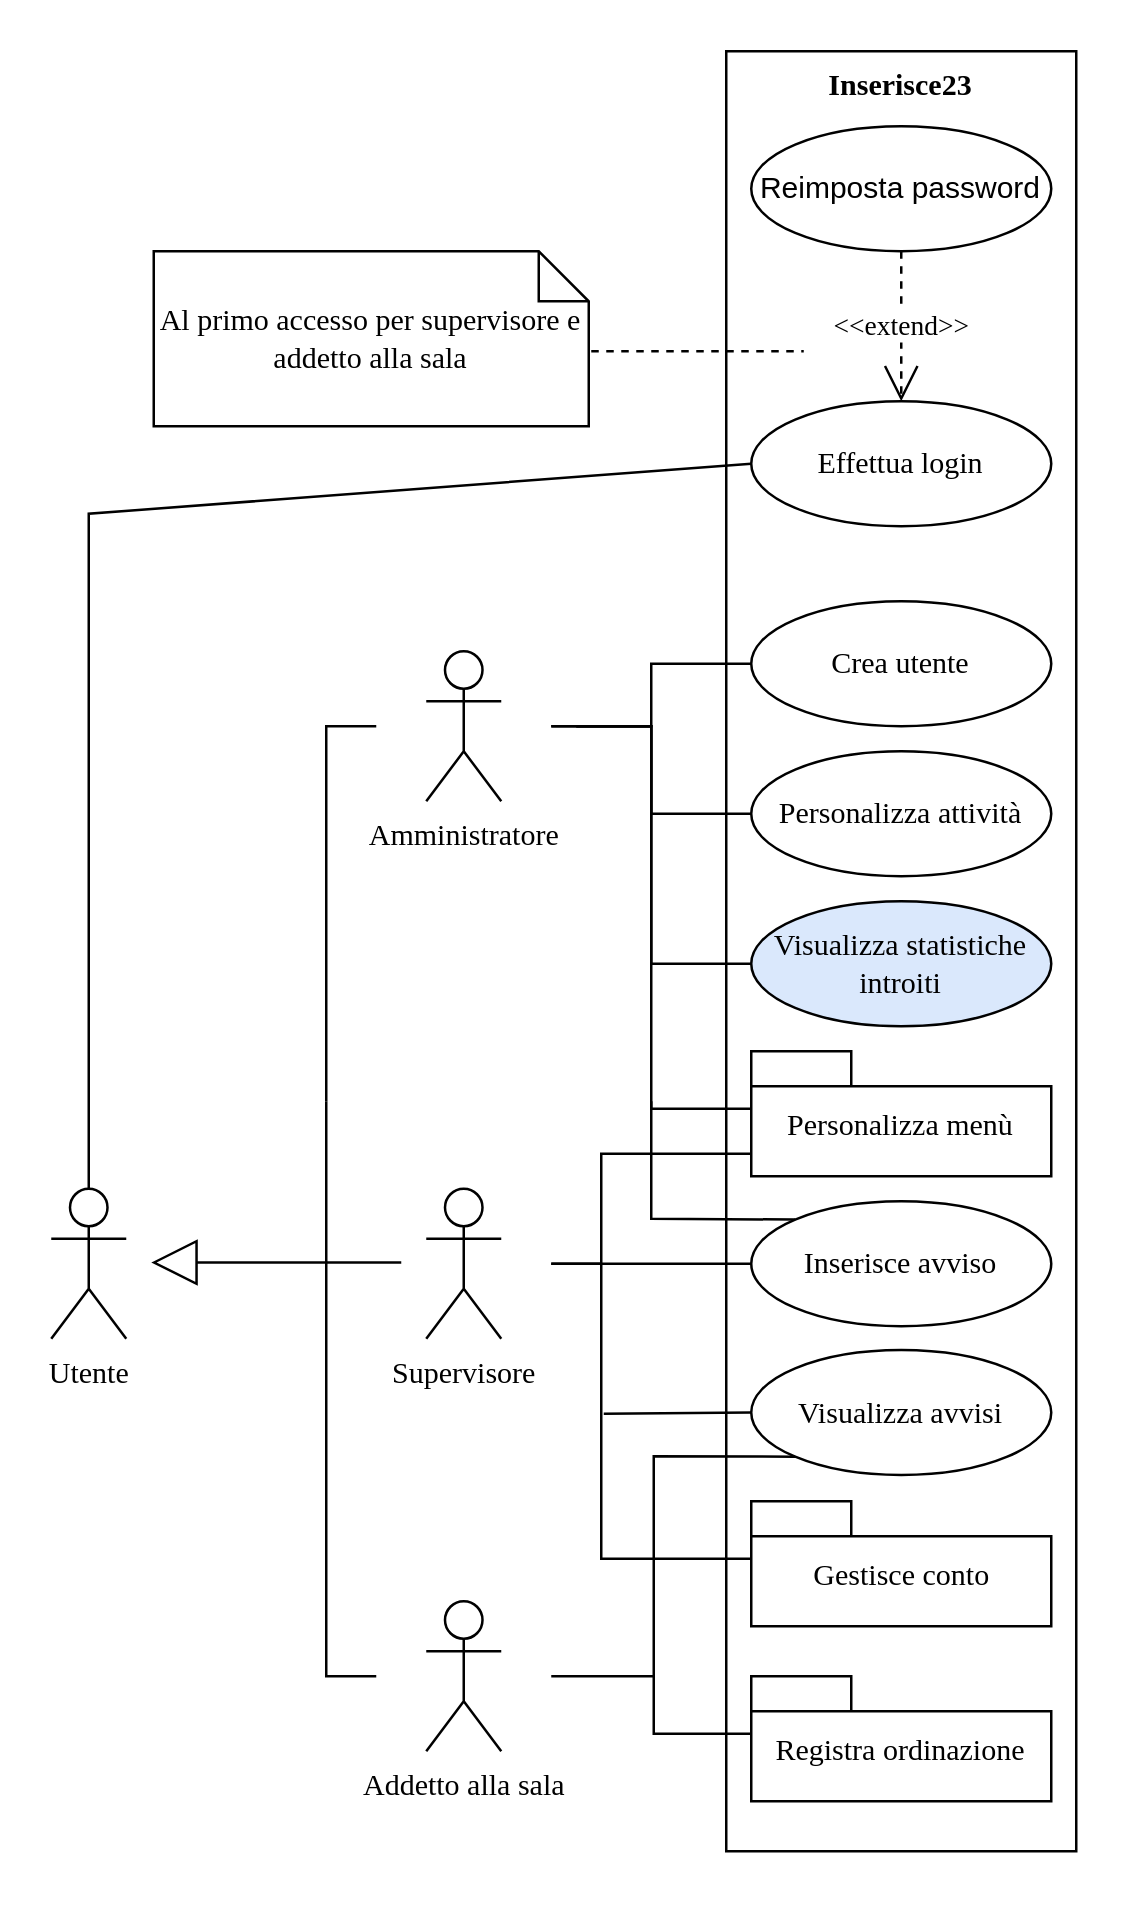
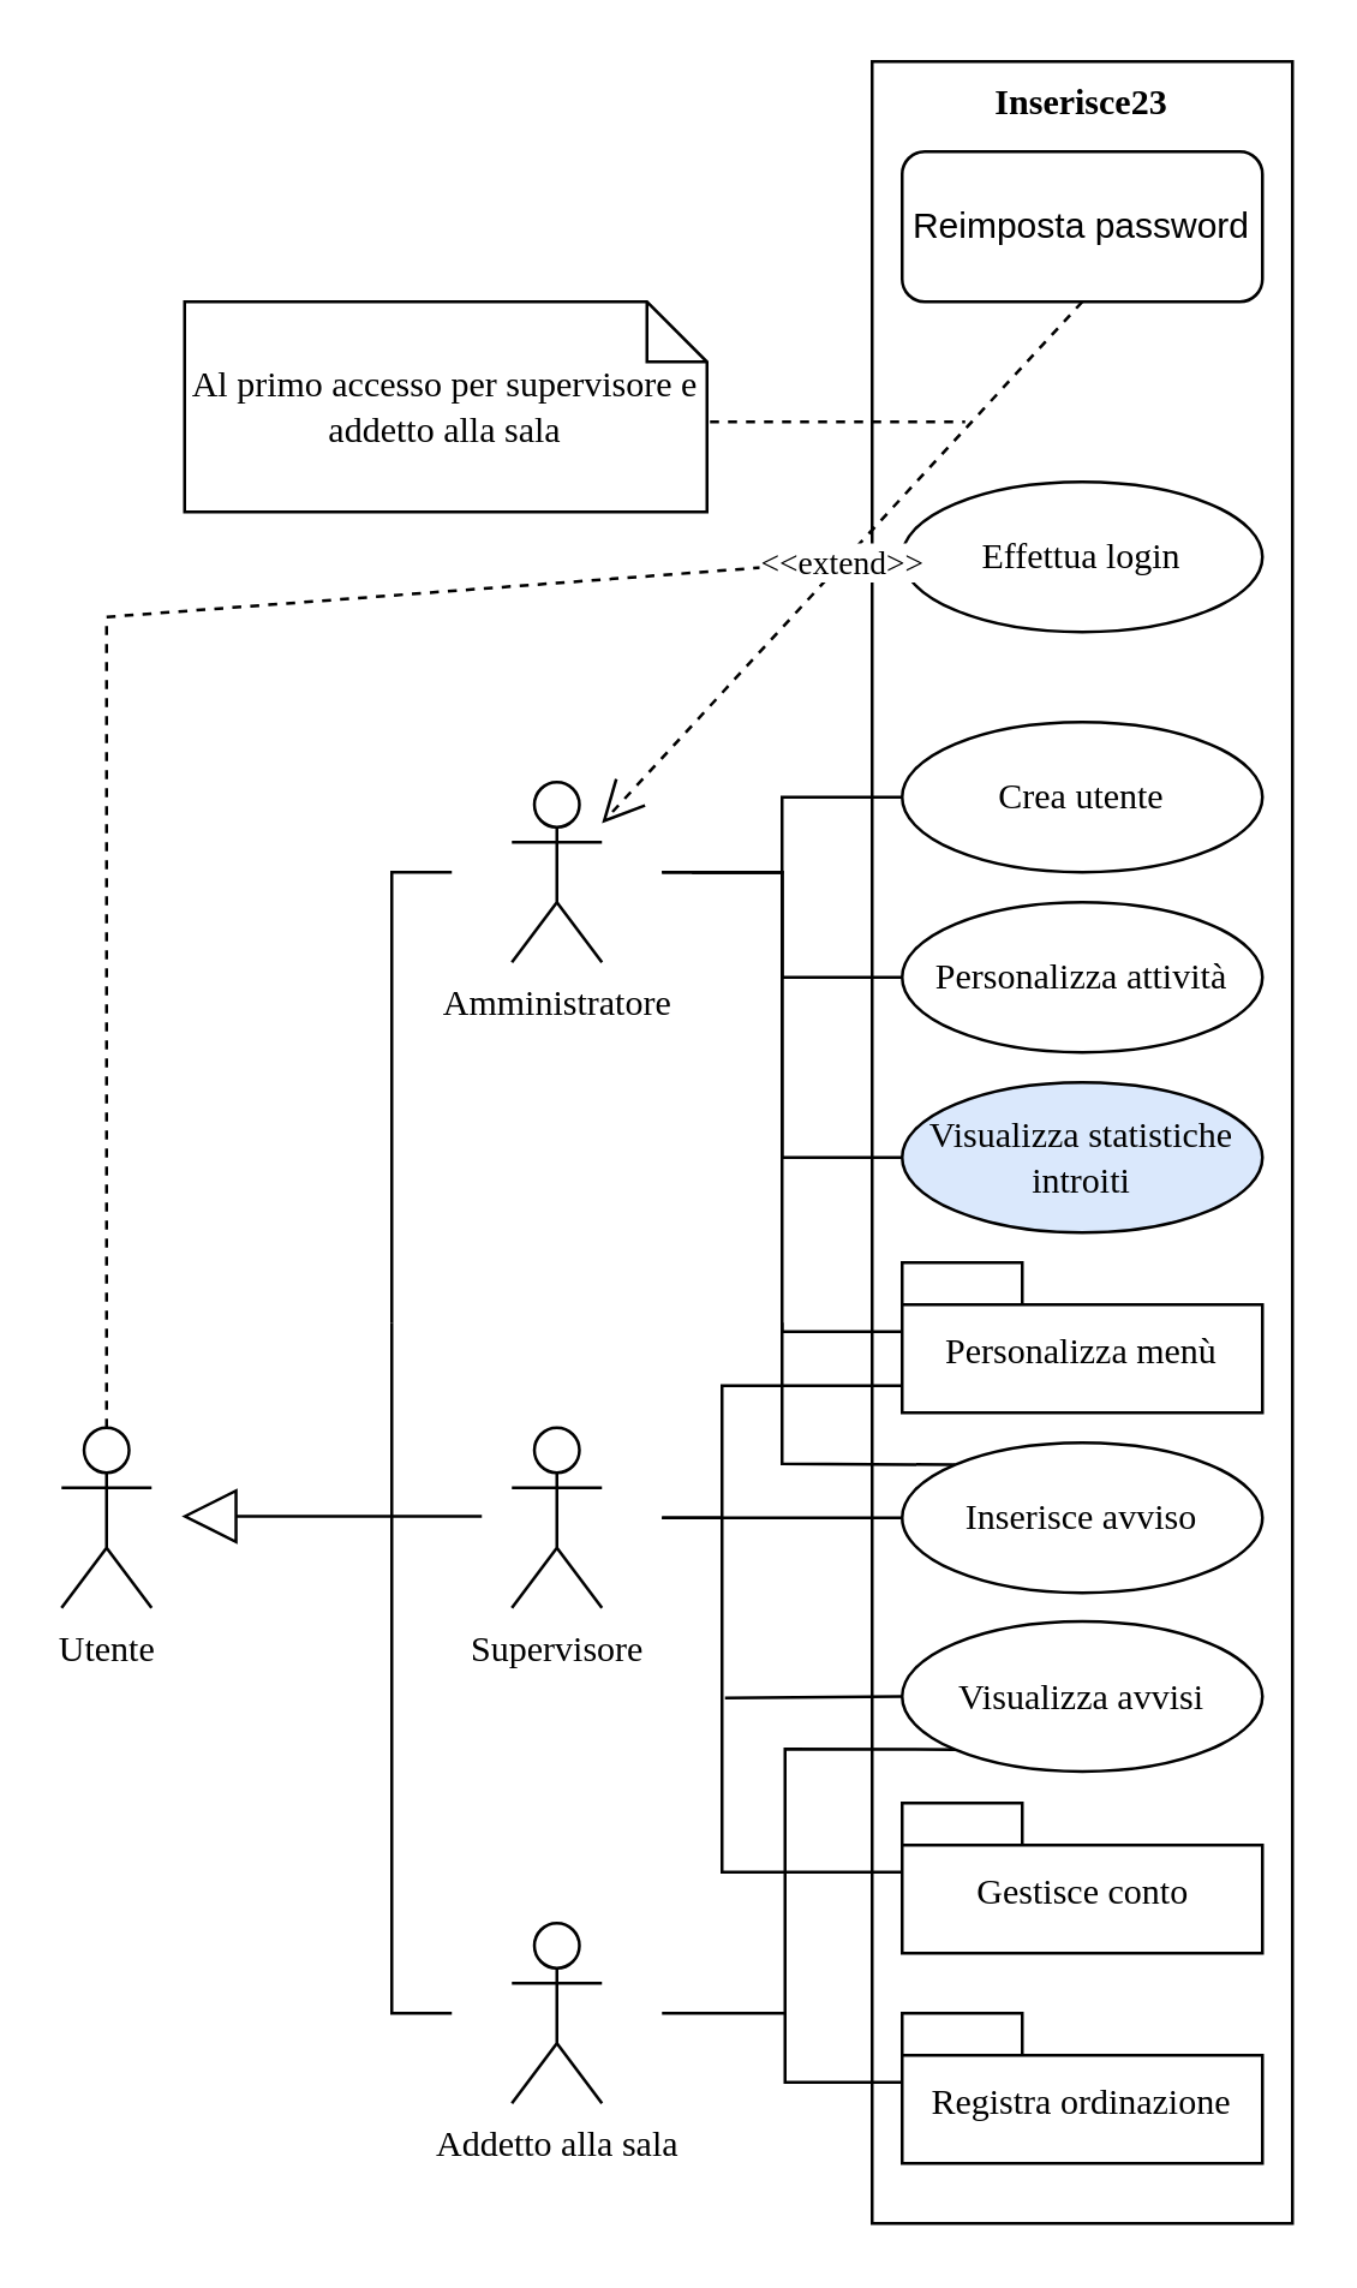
- <mxCell id="32" value="Reimposta password" style="ellipse;whiteSpace=wrap;html=1;" vertex="1" parent="1"><mxGeometry x="300" y="50" width="120" height="50" as="geometry" /></mxCell>
+ <mxCell id="32" value="Reimposta password" style="whiteSpace=wrap;html=1;rounded=1;" vertex="1" parent="1"><mxGeometry x="300" y="50" width="120" height="50" as="geometry" /></mxCell>
- <mxCell id="33" value="&amp;lt;&amp;lt;extend&amp;gt;&amp;gt;" style="endArrow=open;endSize=12;dashed=1;html=1;rounded=0;exitX=0.5;exitY=1;exitDx=0;exitDy=0;entryX=0.5;entryY=0;entryDx=0;entryDy=0;fontFamily=Verdana;" edge="1" parent="1" source="32" target="10"><mxGeometry width="160" relative="1" as="geometry"><mxPoint x="141" y="260" as="sourcePoint" /><mxPoint x="301" y="260" as="targetPoint" /></mxGeometry></mxCell>
+ <mxCell id="33" value="&amp;lt;&amp;lt;extend&amp;gt;&amp;gt;" style="endArrow=open;endSize=12;dashed=1;html=1;rounded=0;exitX=0.5;exitY=1;exitDx=0;exitDy=0;fontFamily=Verdana;" edge="1" parent="1" source="32" target="5"><mxGeometry width="160" relative="1" as="geometry"><mxPoint x="141" y="260" as="sourcePoint" /><mxPoint x="301" y="260" as="targetPoint" /></mxGeometry></mxCell>
- <mxCell id="16" value="" style="endArrow=none;html=1;rounded=0;fontFamily=Verdana;exitX=0.5;exitY=0;exitDx=0;exitDy=0;exitPerimeter=0;entryX=0;entryY=0.5;entryDx=0;entryDy=0;" parent="1" source="2" target="10" edge="1"><mxGeometry width="50" height="50" relative="1" as="geometry"><mxPoint x="30" y="380" as="sourcePoint" /><mxPoint x="70" y="210" as="targetPoint" /><Array as="points"><mxPoint x="35" y="205" /></Array></mxGeometry></mxCell>
+ <mxCell id="16" value="" style="endArrow=none;html=1;rounded=0;fontFamily=Verdana;exitX=0.5;exitY=0;exitDx=0;exitDy=0;exitPerimeter=0;entryX=0;entryY=0.5;entryDx=0;entryDy=0;dashed=1;" parent="1" source="2" target="10" edge="1"><mxGeometry width="50" height="50" relative="1" as="geometry"><mxPoint x="30" y="380" as="sourcePoint" /><mxPoint x="70" y="210" as="targetPoint" /><Array as="points"><mxPoint x="35" y="205" /></Array></mxGeometry></mxCell>
